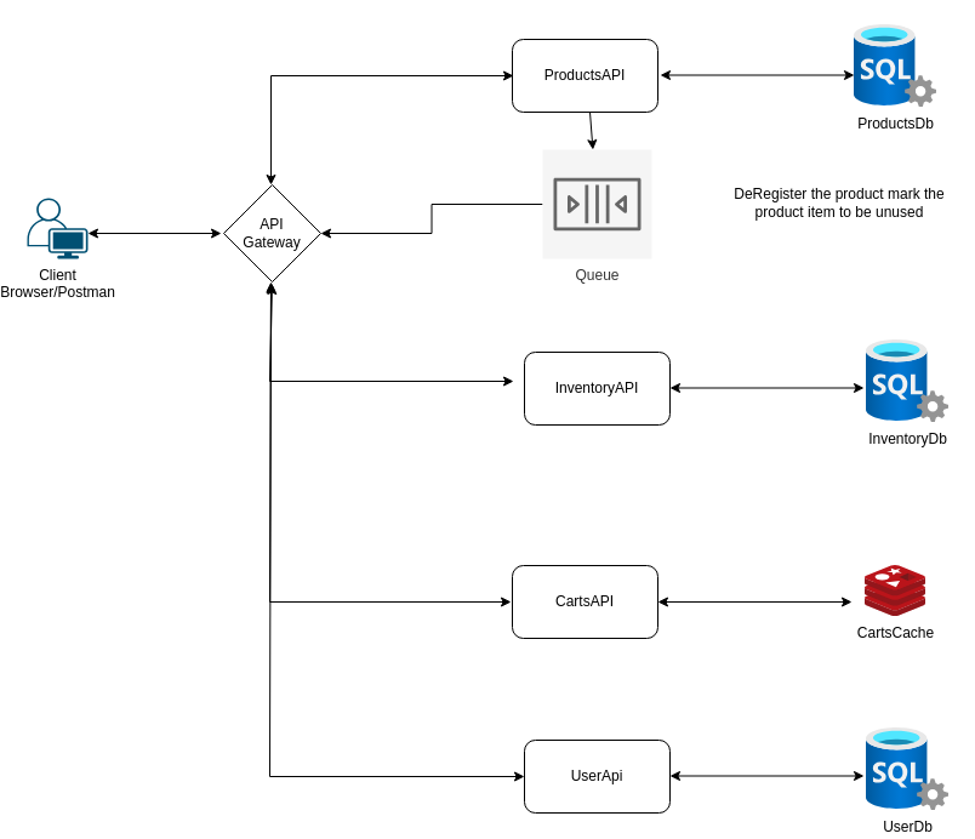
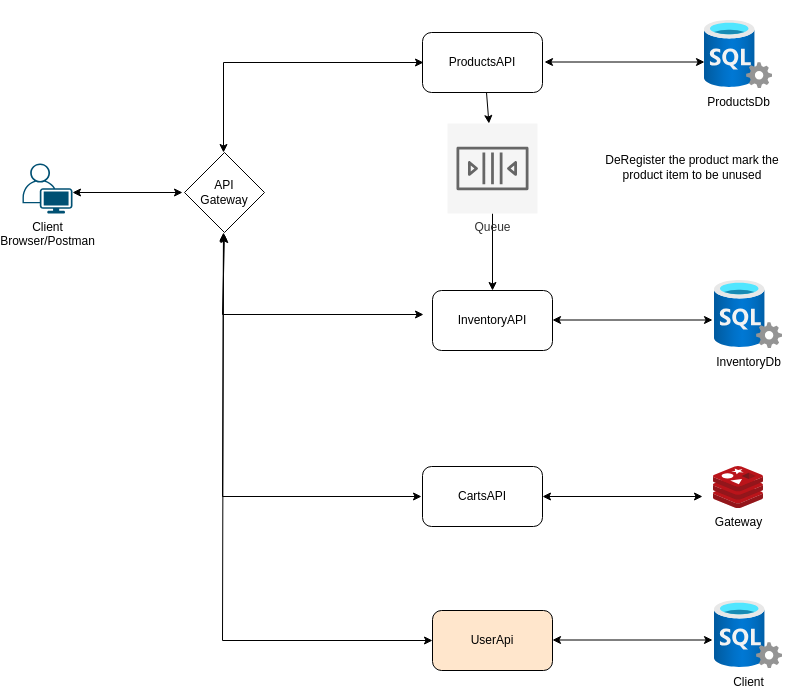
- <mxCell id="17" value="" style="edgeStyle=orthogonalEdgeStyle;rounded=0;orthogonalLoop=1;jettySize=auto;html=1;" edge="1" parent="1" source="18" target="2"><mxGeometry relative="1" as="geometry" /></mxCell>
+ <mxCell id="17" value="" style="edgeStyle=orthogonalEdgeStyle;rounded=0;orthogonalLoop=1;jettySize=auto;html=1;" edge="1" parent="1" source="18" target="4"><mxGeometry relative="1" as="geometry" /></mxCell>
- <mxCell id="11" value="CartsCache" style="image;sketch=0;aspect=fixed;html=1;points=[];align=center;fontSize=12;image=img/lib/mscae/Cache_Redis_Product.svg;" parent="1" vertex="1"><mxGeometry x="711" y="466" width="50" height="42" as="geometry" /></mxCell>
+ <mxCell id="11" value="Gateway" style="image;sketch=0;aspect=fixed;html=1;points=[];align=center;fontSize=12;image=img/lib/mscae/Cache_Redis_Product.svg;" parent="1" vertex="1"><mxGeometry x="711" y="466" width="50" height="42" as="geometry" /></mxCell>
- <mxCell id="21" value="UserApi" style="rounded=1;whiteSpace=wrap;html=1;" vertex="1" parent="1"><mxGeometry x="430" y="610" width="120" height="60" as="geometry" /></mxCell>
+ <mxCell id="21" value="UserApi" style="rounded=1;whiteSpace=wrap;html=1;fillColor=#ffe6cc;" vertex="1" parent="1"><mxGeometry x="430" y="610" width="120" height="60" as="geometry" /></mxCell>
- <mxCell id="22" value="UserDb" style="image;aspect=fixed;html=1;points=[];align=center;fontSize=12;image=img/lib/azure2/databases/SQL_Server.svg;" vertex="1" parent="1"><mxGeometry x="712" y="600" width="68" height="68" as="geometry" /></mxCell>
+ <mxCell id="22" value="Client" style="image;aspect=fixed;html=1;points=[];align=center;fontSize=12;image=img/lib/azure2/databases/SQL_Server.svg;" vertex="1" parent="1"><mxGeometry x="712" y="600" width="68" height="68" as="geometry" /></mxCell>
